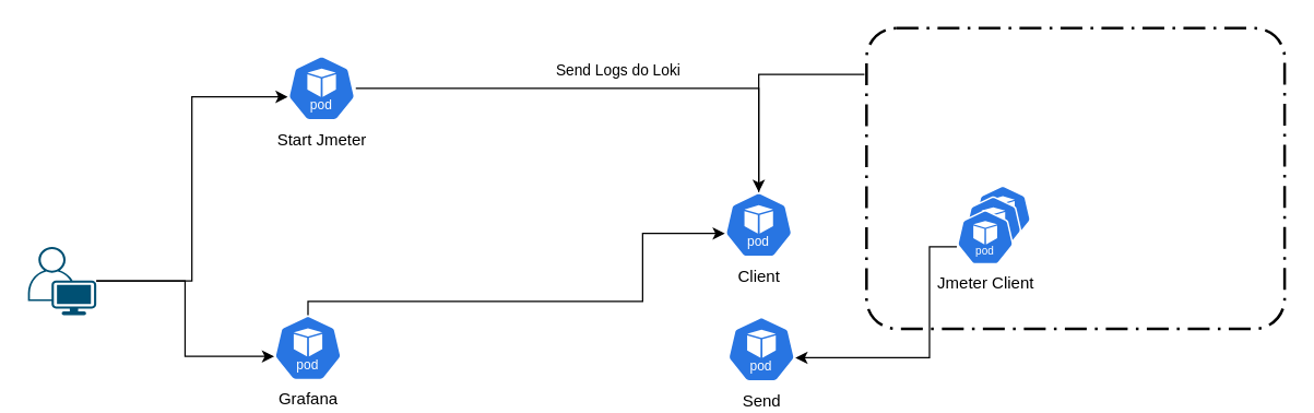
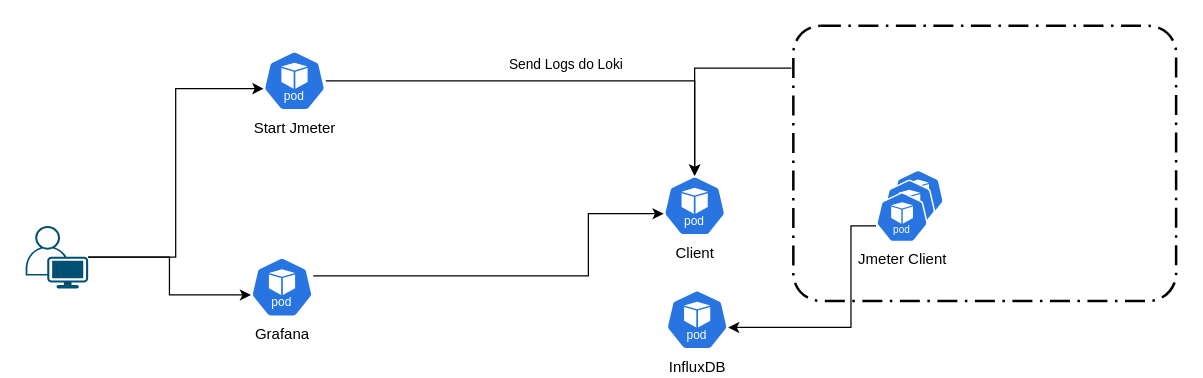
- <mxCell id="7" style="edgeStyle=orthogonalEdgeStyle;rounded=0;orthogonalLoop=1;jettySize=auto;html=1;entryX=0.5;entryY=0;entryDx=0;entryDy=0;entryPerimeter=0;endArrow=none;" edge="1" parent="1" source="6" target="3"><mxGeometry relative="1" as="geometry" /></mxCell>
+ <mxCell id="7" style="edgeStyle=orthogonalEdgeStyle;rounded=0;orthogonalLoop=1;jettySize=auto;html=1;entryX=0.5;entryY=0;entryDx=0;entryDy=0;entryPerimeter=0;" edge="1" parent="1" source="6" target="3"><mxGeometry relative="1" as="geometry" /></mxCell>
- <mxCell id="11" value="Grafana" style="aspect=fixed;sketch=0;html=1;dashed=0;whitespace=wrap;fillColor=#2875E2;strokeColor=#ffffff;points=[[0.005,0.63,0],[0.1,0.2,0],[0.9,0.2,0],[0.5,0,0],[0.995,0.63,0],[0.72,0.99,0],[0.5,1,0],[0.28,0.99,0]];shape=mxgraph.kubernetes.icon2;kubernetesLabel=1;prIcon=pod;verticalAlign=top;labelPosition=center;verticalLabelPosition=bottom;align=center;" vertex="1" parent="1"><mxGeometry x="200" y="230" width="50" height="48" as="geometry" /></mxCell>
+ <mxCell id="11" value="Grafana" style="aspect=fixed;sketch=0;html=1;dashed=0;whitespace=wrap;fillColor=#2875E2;strokeColor=#ffffff;points=[[0.005,0.63,0],[0.1,0.2,0],[0.9,0.2,0],[0.5,0,0],[0.995,0.63,0],[0.72,0.99,0],[0.5,1,0],[0.28,0.99,0]];shape=mxgraph.kubernetes.icon2;kubernetesLabel=1;prIcon=pod;verticalAlign=top;labelPosition=center;verticalLabelPosition=bottom;align=center;" vertex="1" parent="1"><mxGeometry x="200" y="205" width="50" height="48" as="geometry" /></mxCell>
- <mxCell id="10" value="Send" style="aspect=fixed;sketch=0;html=1;dashed=0;whitespace=wrap;fillColor=#2875E2;strokeColor=#ffffff;points=[[0.005,0.63,0],[0.1,0.2,0],[0.9,0.2,0],[0.5,0,0],[0.995,0.63,0],[0.72,0.99,0],[0.5,1,0],[0.28,0.99,0]];shape=mxgraph.kubernetes.icon2;kubernetesLabel=1;prIcon=pod;verticalAlign=top;labelPosition=center;verticalLabelPosition=bottom;align=center;" vertex="1" parent="1"><mxGeometry x="532" y="231" width="50" height="48" as="geometry" /></mxCell>
+ <mxCell id="10" value="InfluxDB" style="aspect=fixed;sketch=0;html=1;dashed=0;whitespace=wrap;fillColor=#2875E2;strokeColor=#ffffff;points=[[0.005,0.63,0],[0.1,0.2,0],[0.9,0.2,0],[0.5,0,0],[0.995,0.63,0],[0.72,0.99,0],[0.5,1,0],[0.28,0.99,0]];shape=mxgraph.kubernetes.icon2;kubernetesLabel=1;prIcon=pod;verticalAlign=top;labelPosition=center;verticalLabelPosition=bottom;align=center;" vertex="1" parent="1"><mxGeometry x="532" y="231" width="50" height="48" as="geometry" /></mxCell>
